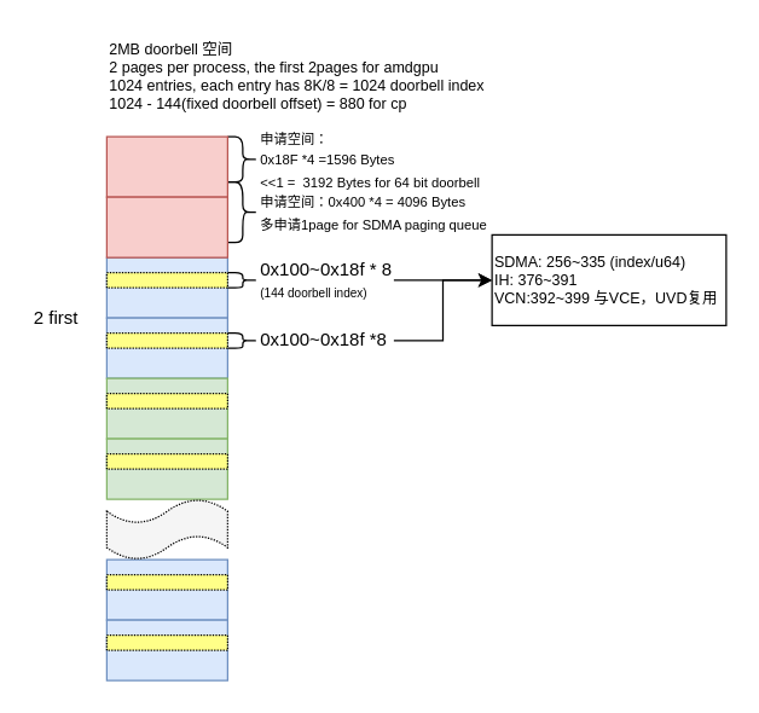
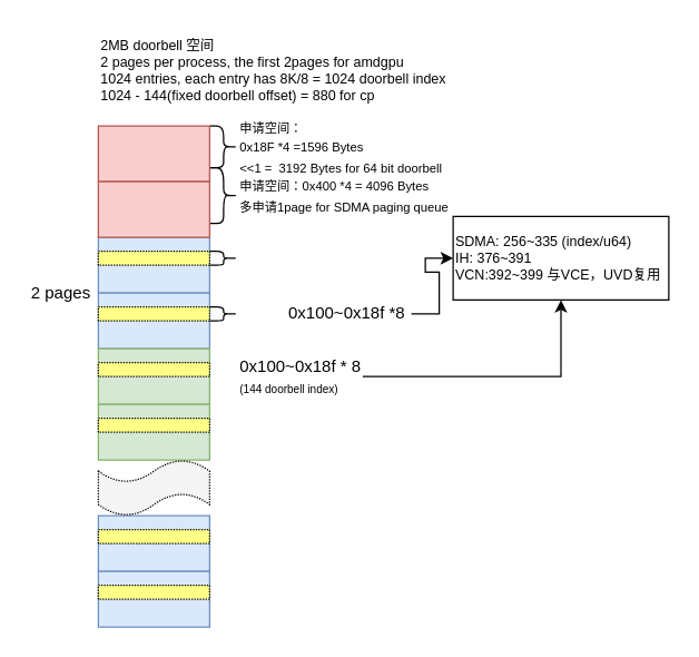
- <mxCell id="11" value="0x100~0x18f * 8&lt;br&gt;&lt;font style=&quot;font-size: 8px;&quot;&gt;(144 doorbell index)&lt;/font&gt;" style="whiteSpace=wrap;html=1;fillColor=none;rounded=1;strokeColor=none;align=left;" vertex="1" parent="1"><mxGeometry x="170" y="175" width="90" height="20" as="geometry" /></mxCell>
+ <mxCell id="11" value="0x100~0x18f * 8&lt;br&gt;&lt;font style=&quot;font-size: 8px;&quot;&gt;(144 doorbell index)&lt;/font&gt;" style="whiteSpace=wrap;html=1;fillColor=none;rounded=1;strokeColor=none;align=left;" vertex="1" parent="1"><mxGeometry x="170" y="260" width="90" height="20" as="geometry" /></mxCell>
- <mxCell id="9" value="2 first&lt;br&gt;" style="whiteSpace=wrap;html=1;fillColor=none;rounded=1;strokeColor=none;align=left;" vertex="1" parent="1"><mxGeometry x="20" y="200" width="70" height="20" as="geometry" /></mxCell>
+ <mxCell id="9" value="2 pages&lt;br&gt;" style="whiteSpace=wrap;html=1;fillColor=none;rounded=1;strokeColor=none;align=left;" vertex="1" parent="1"><mxGeometry x="20" y="200" width="70" height="20" as="geometry" /></mxCell>
- <mxCell id="15" value="0x100~0x18f *8" style="whiteSpace=wrap;html=1;fillColor=none;rounded=1;strokeColor=none;align=left;" vertex="1" parent="1"><mxGeometry x="170" y="215" width="90" height="20" as="geometry" /></mxCell>
+ <mxCell id="15" value="0x100~0x18f *8" style="whiteSpace=wrap;html=1;fillColor=none;rounded=1;strokeColor=none;align=left;" vertex="1" parent="1"><mxGeometry x="205" y="215" width="90" height="20" as="geometry" /></mxCell>
